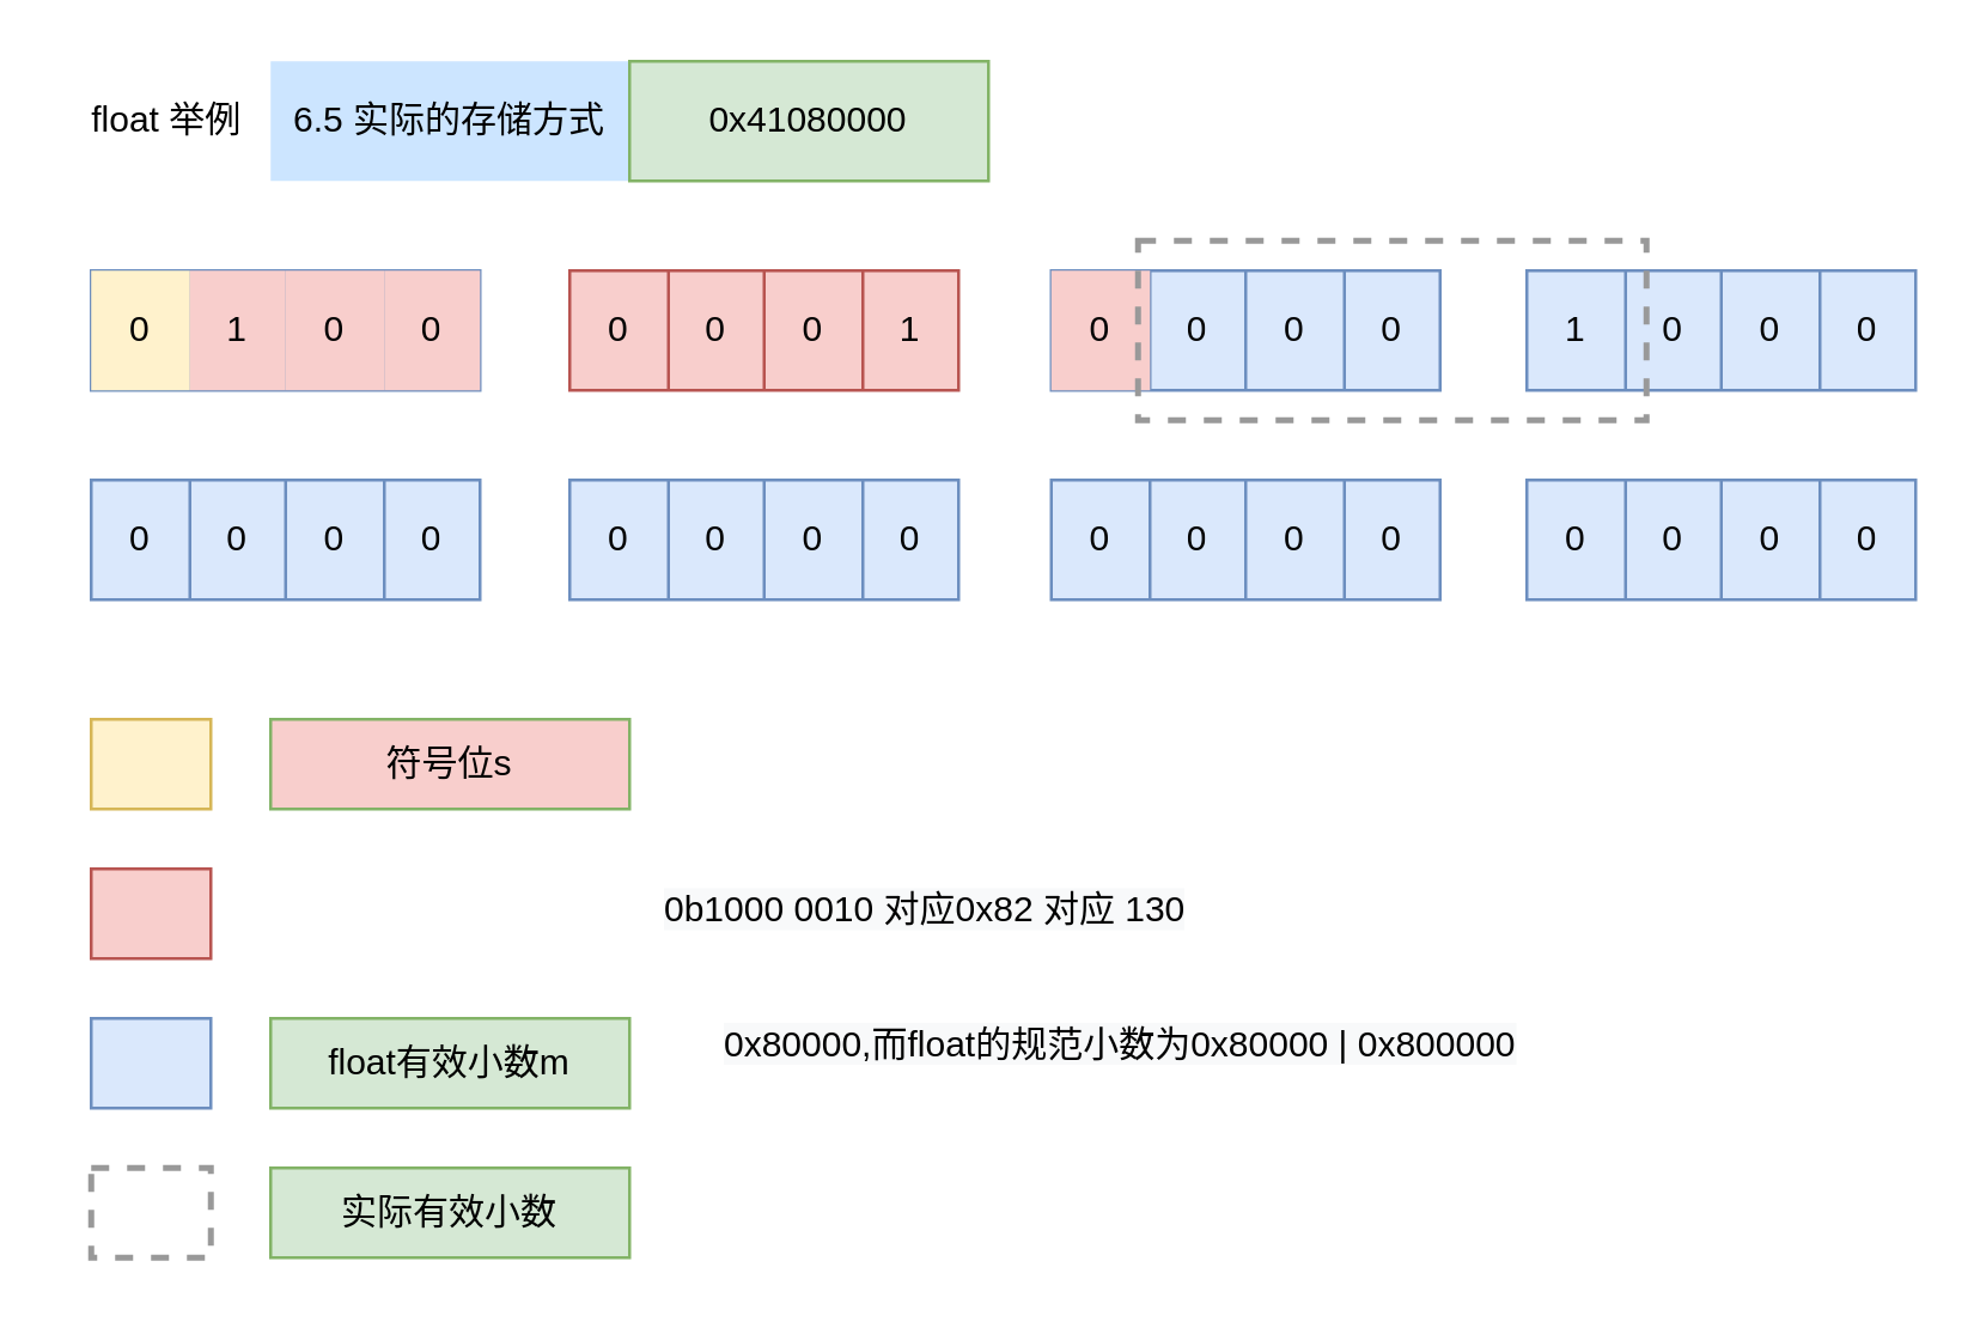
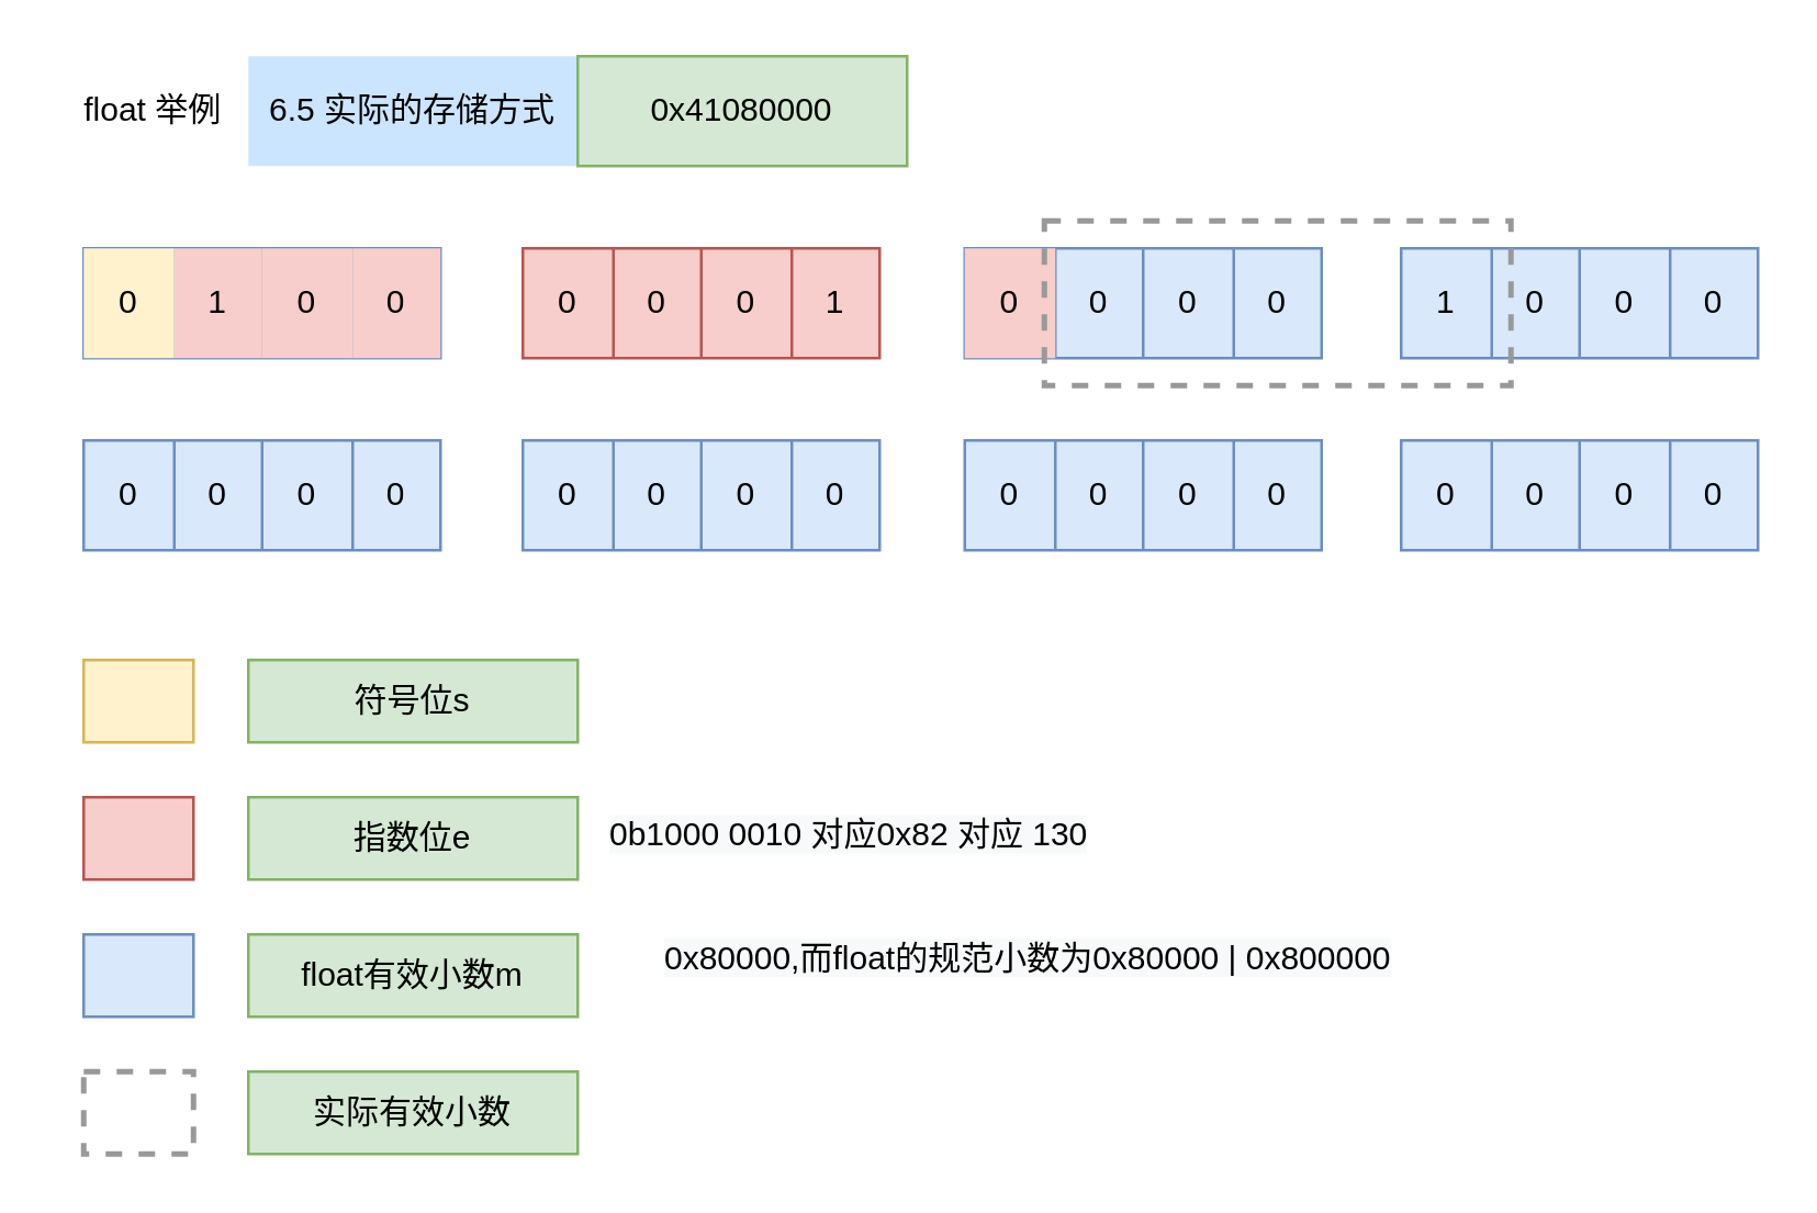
- <mxCell id="58" value="符号位s" style="rounded=0;whiteSpace=wrap;html=1;fontSize=12;labelBackgroundColor=none;fontFamily=Helvetica;startSize=0;fillColor=#f8cecc;strokeColor=#82b366;" vertex="1" parent="1"><mxGeometry x="90" y="240" width="120" height="30" as="geometry" /></mxCell>
+ <mxCell id="58" value="符号位s" style="rounded=0;whiteSpace=wrap;html=1;fontSize=12;labelBackgroundColor=none;fontFamily=Helvetica;startSize=0;fillColor=#d5e8d4;strokeColor=#82b366;" vertex="1" parent="1"><mxGeometry x="90" y="240" width="120" height="30" as="geometry" /></mxCell>
+ <mxCell id="59" value="指数位e" style="rounded=0;whiteSpace=wrap;html=1;fontSize=12;labelBackgroundColor=none;fontFamily=Helvetica;startSize=0;fillColor=#d5e8d4;strokeColor=#82b366;" vertex="1" parent="1"><mxGeometry x="90" y="290" width="120" height="30" as="geometry" /></mxCell>
